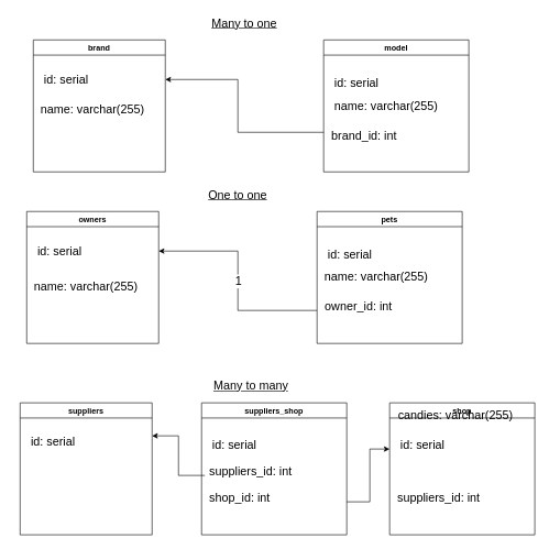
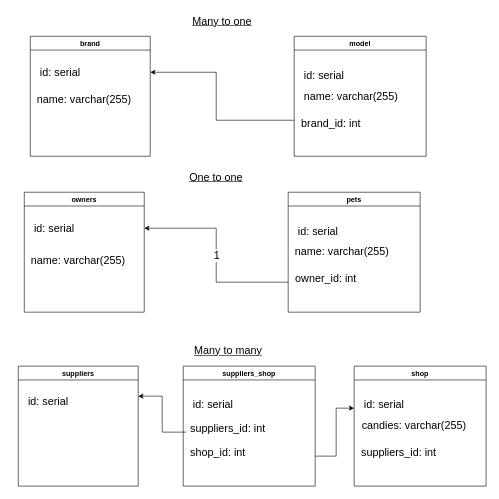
- <mxCell id="25" value="&lt;span style=&quot;font-size: 18px&quot;&gt;candies: varchar(255)&lt;/span&gt;" style="text;html=1;strokeColor=none;fillColor=none;align=center;verticalAlign=middle;whiteSpace=wrap;rounded=0;" vertex="1" parent="23"><mxGeometry x="10" y="5" width="180" height="30" as="geometry" /></mxCell>
+ <mxCell id="25" value="&lt;span style=&quot;font-size: 18px&quot;&gt;candies: varchar(255)&lt;/span&gt;" style="text;html=1;strokeColor=none;fillColor=none;align=center;verticalAlign=middle;whiteSpace=wrap;rounded=0;" vertex="1" parent="23"><mxGeometry x="10" y="85" width="180" height="30" as="geometry" /></mxCell>
